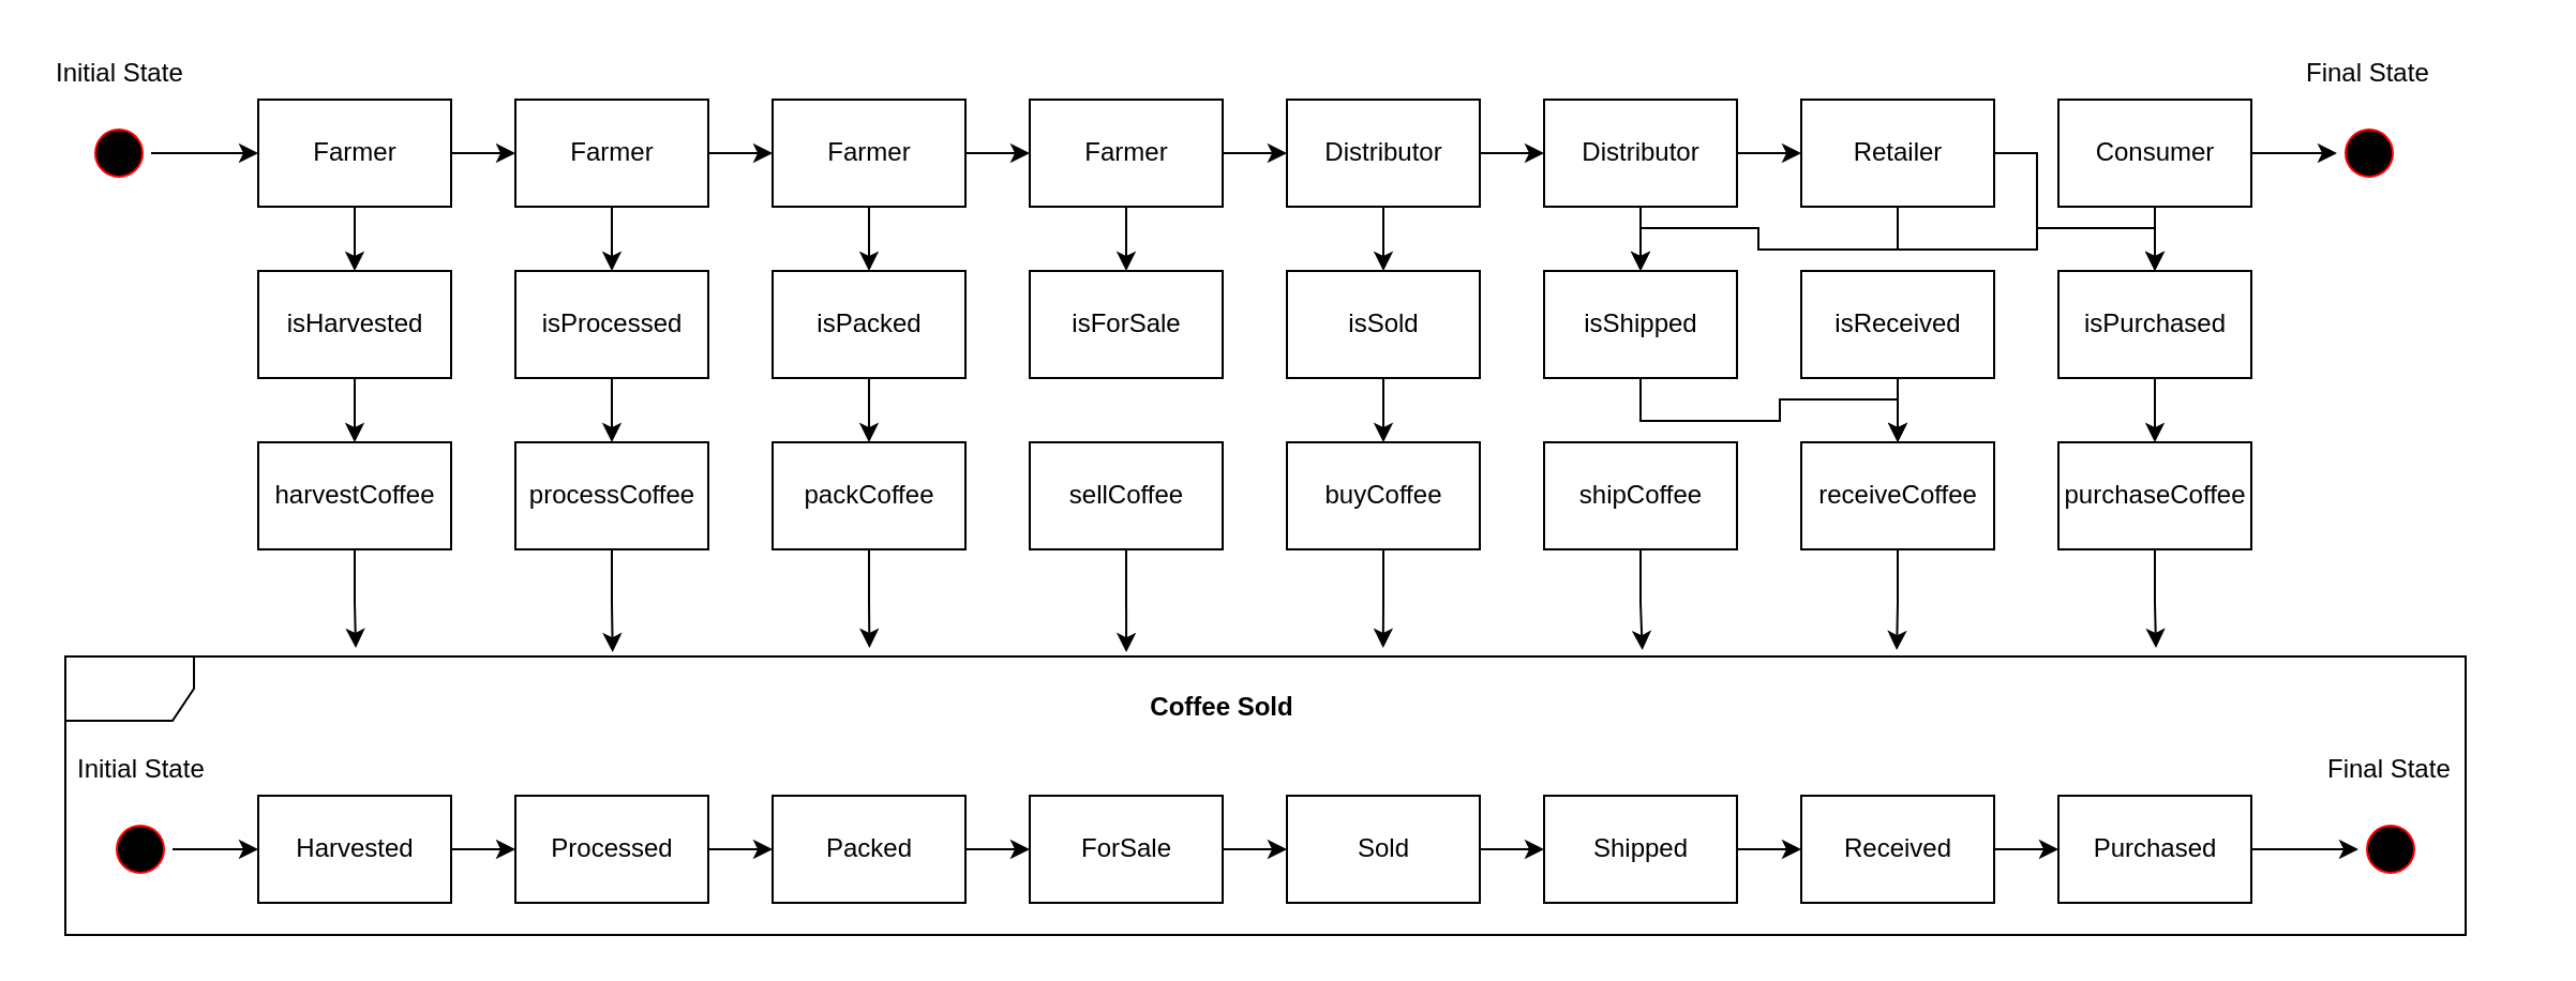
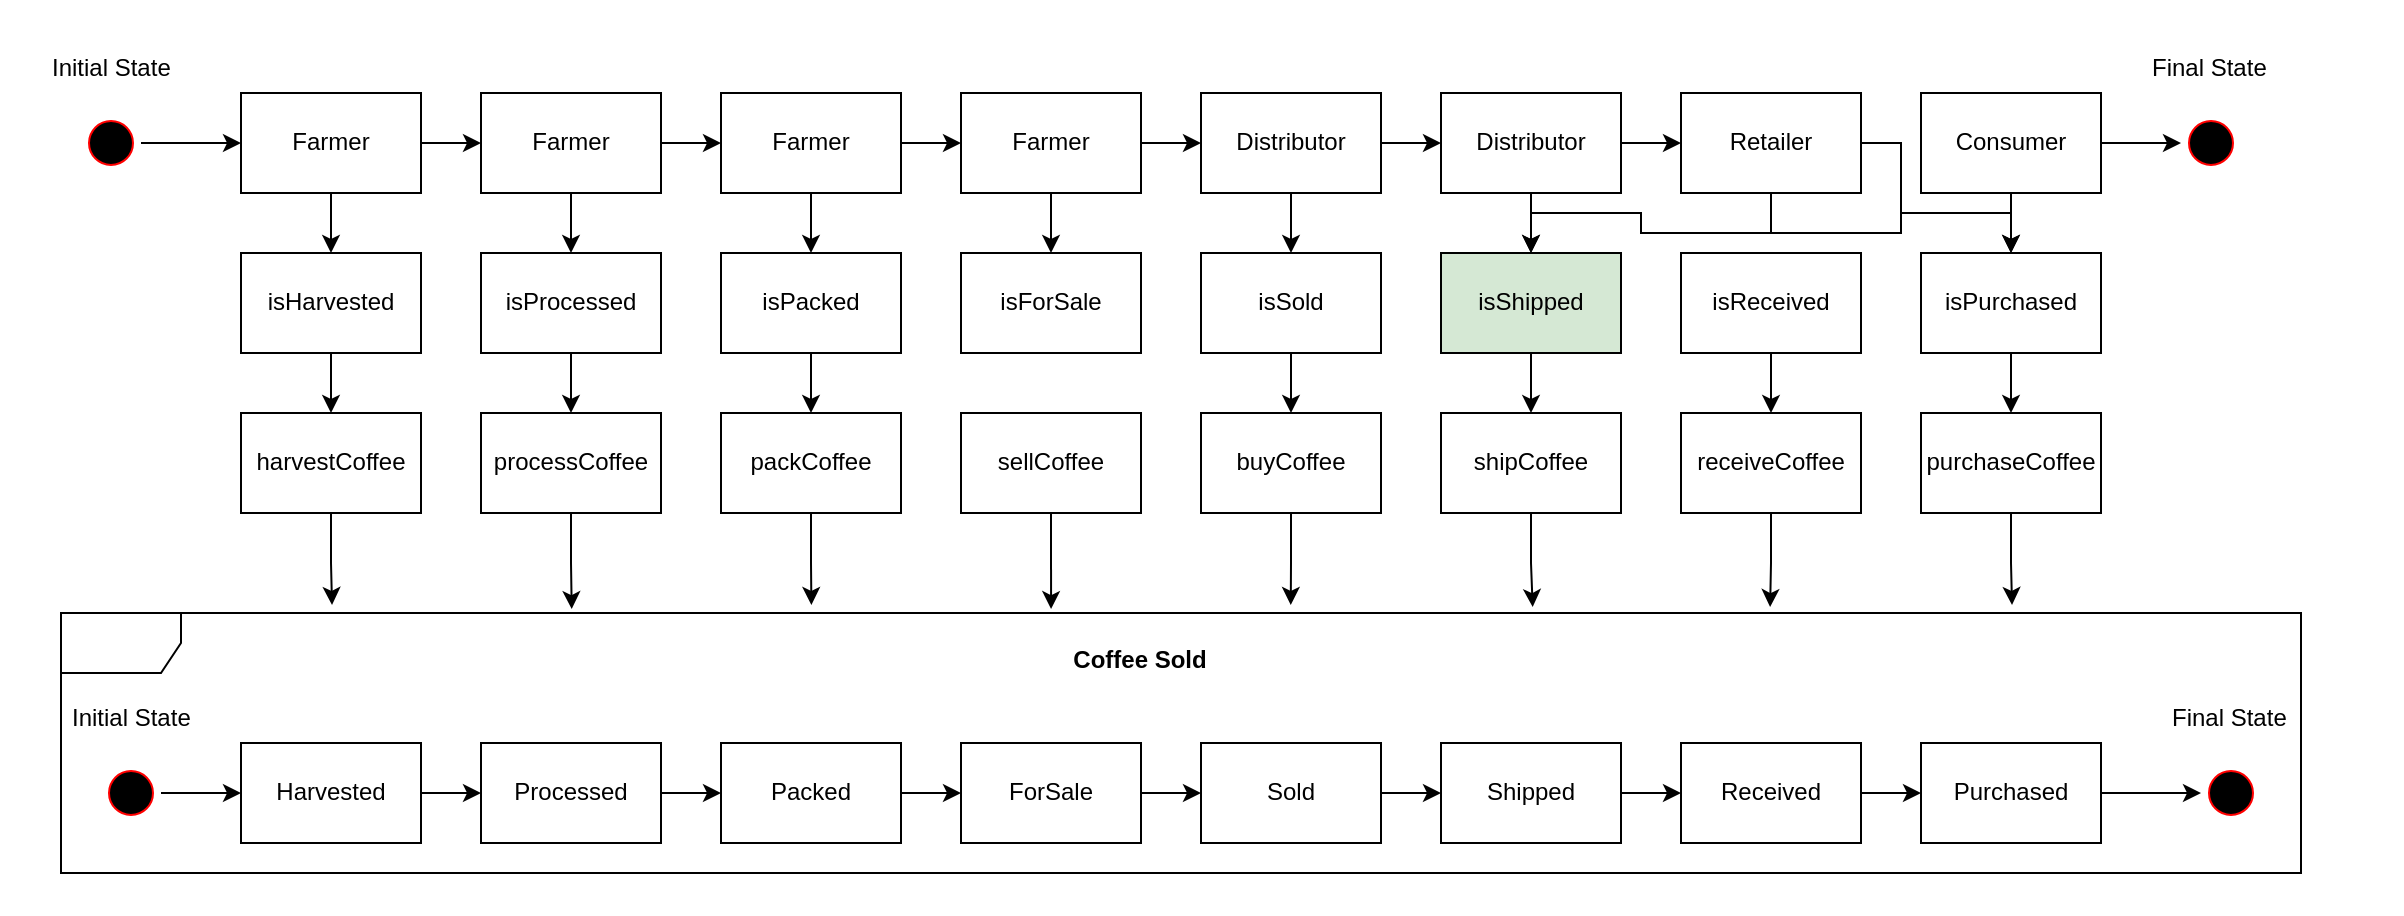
- <mxCell id="41" value="isShipped" style="html=1;" vertex="1" parent="1"><mxGeometry x="720" y="126" width="90" height="50" as="geometry" /></mxCell>
+ <mxCell id="41" value="isShipped" style="html=1;fillColor=#d5e8d4;" vertex="1" parent="1"><mxGeometry x="720" y="126" width="90" height="50" as="geometry" /></mxCell>
- <mxCell id="40" style="edgeStyle=orthogonalEdgeStyle;rounded=0;orthogonalLoop=1;jettySize=auto;html=1;exitX=0.5;exitY=1;exitDx=0;exitDy=0;strokeColor=#000000;" edge="1" parent="1" source="41" target="59"><mxGeometry relative="1" as="geometry" /></mxCell>
+ <mxCell id="40" style="edgeStyle=orthogonalEdgeStyle;rounded=0;orthogonalLoop=1;jettySize=auto;html=1;exitX=0.5;exitY=1;exitDx=0;exitDy=0;entryX=0.5;entryY=0;entryDx=0;entryDy=0;strokeColor=#000000;" edge="1" parent="1" source="41" target="57"><mxGeometry relative="1" as="geometry" /></mxCell>
